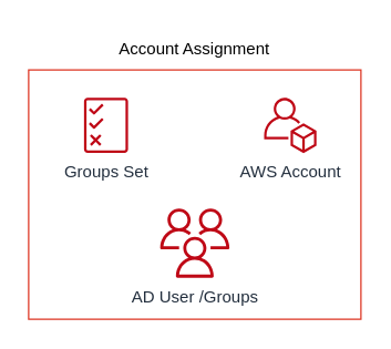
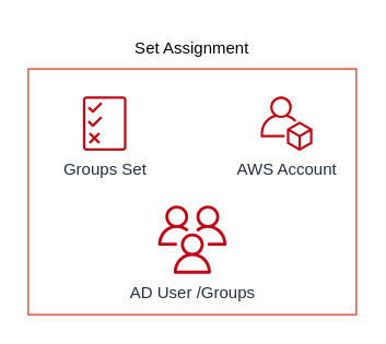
- <mxCell id="6" value="Account Assignment" style="text;html=1;strokeColor=none;fillColor=none;align=center;verticalAlign=middle;whiteSpace=wrap;rounded=0;" vertex="1" parent="1"><mxGeometry x="80" y="20" width="120" height="30" as="geometry" /></mxCell>
+ <mxCell id="6" value="Set Assignment" style="text;html=1;strokeColor=none;fillColor=none;align=center;verticalAlign=middle;whiteSpace=wrap;rounded=0;" vertex="1" parent="1"><mxGeometry x="80" y="20" width="120" height="30" as="geometry" /></mxCell>
